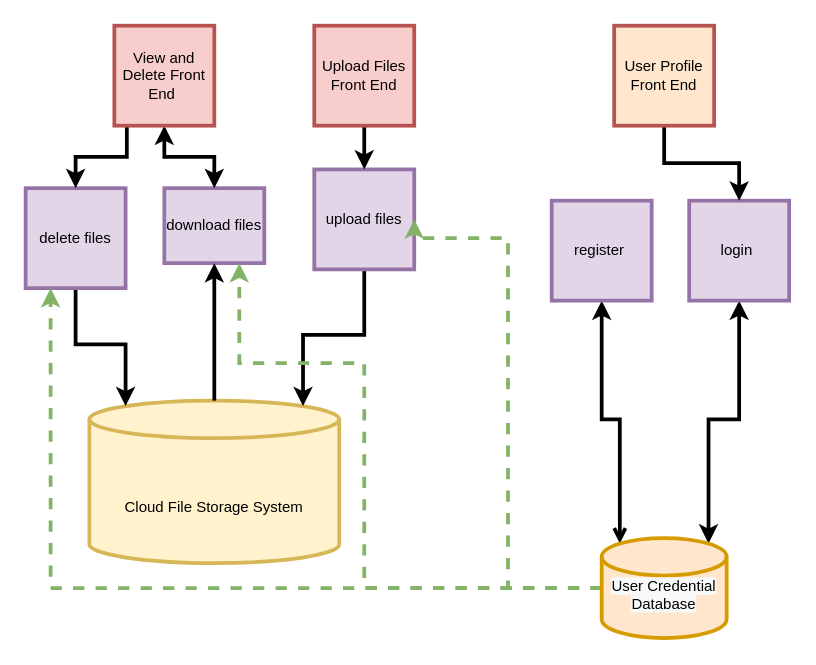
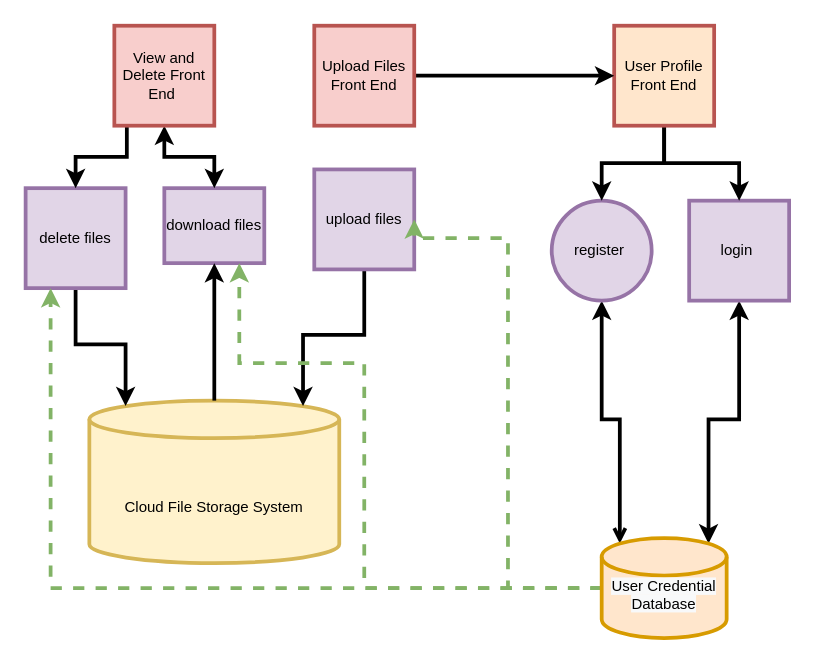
- <mxCell id="20" style="edgeStyle=orthogonalEdgeStyle;rounded=0;orthogonalLoop=1;jettySize=auto;html=1;entryX=0.5;entryY=0;entryDx=0;entryDy=0;startArrow=none;startFill=0;strokeWidth=3;" edge="1" parent="1" source="21" target="8"><mxGeometry relative="1" as="geometry" /></mxCell>
+ <mxCell id="20" style="edgeStyle=orthogonalEdgeStyle;rounded=0;orthogonalLoop=1;jettySize=auto;html=1;startArrow=none;startFill=0;strokeWidth=3;" edge="1" parent="1" source="21" target="14"><mxGeometry relative="1" as="geometry" /></mxCell>
+ <mxCell id="12" style="edgeStyle=orthogonalEdgeStyle;rounded=0;orthogonalLoop=1;jettySize=auto;html=1;entryX=0.5;entryY=0;entryDx=0;entryDy=0;strokeWidth=3;" edge="1" parent="1" source="14" target="6"><mxGeometry relative="1" as="geometry" /></mxCell>
- <mxCell id="6" value="register&amp;nbsp;" style="whiteSpace=wrap;html=1;aspect=fixed;fillColor=#e1d5e7;strokeColor=#9673a6;strokeWidth=3;" vertex="1" parent="1"><mxGeometry x="441" y="160" width="80" height="80" as="geometry" /></mxCell>
+ <mxCell id="6" value="register&amp;nbsp;" style="ellipse;whiteSpace=wrap;html=1;aspect=fixed;fillColor=#e1d5e7;strokeColor=#9673a6;strokeWidth=3;" vertex="1" parent="1"><mxGeometry x="441" y="160" width="80" height="80" as="geometry" /></mxCell>
